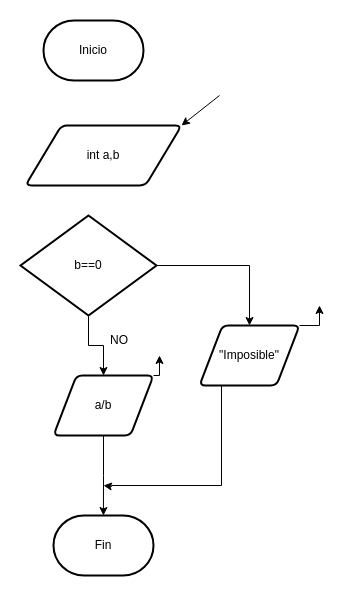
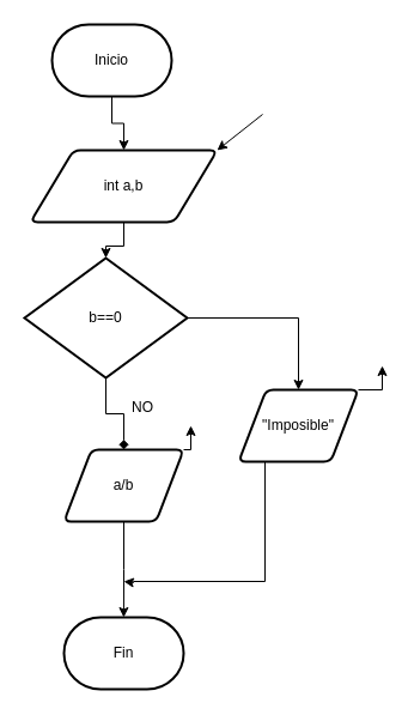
+ <mxCell id="2" style="edgeStyle=orthogonalEdgeStyle;rounded=0;orthogonalLoop=1;jettySize=auto;html=1;" edge="1" parent="1" source="3" target="5"><mxGeometry relative="1" as="geometry"><mxPoint x="103" y="165" as="targetPoint" /></mxGeometry></mxCell>
+ <mxCell id="4" style="edgeStyle=orthogonalEdgeStyle;rounded=0;orthogonalLoop=1;jettySize=auto;html=1;exitX=0.5;exitY=1;exitDx=0;exitDy=0;" edge="1" parent="1" source="5" target="8"><mxGeometry relative="1" as="geometry" /></mxCell>
- <mxCell id="7" style="edgeStyle=orthogonalEdgeStyle;rounded=0;orthogonalLoop=1;jettySize=auto;html=1;exitX=0.5;exitY=1;exitDx=0;exitDy=0;exitPerimeter=0;" edge="1" parent="1" source="8" target="16"><mxGeometry relative="1" as="geometry"><mxPoint x="102.931" y="405" as="targetPoint" /></mxGeometry></mxCell>
+ <mxCell id="7" style="edgeStyle=orthogonalEdgeStyle;rounded=0;orthogonalLoop=1;jettySize=auto;html=1;exitX=0.5;exitY=1;exitDx=0;exitDy=0;exitPerimeter=0;endArrow=diamond;" edge="1" parent="1" source="8" target="16"><mxGeometry relative="1" as="geometry"><mxPoint x="102.931" y="405" as="targetPoint" /></mxGeometry></mxCell>
